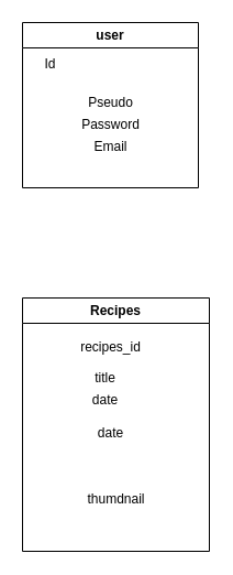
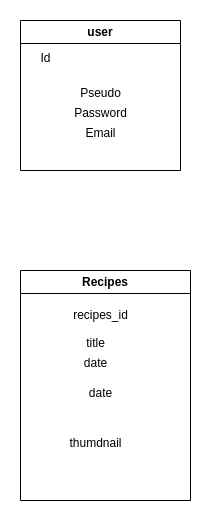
- <mxCell id="10" value="thumdnail" style="text;html=1;align=center;verticalAlign=middle;resizable=0;points=[];autosize=1;strokeColor=none;fillColor=none;" vertex="1" parent="7"><mxGeometry x="45" y="168" width="80" height="30" as="geometry" /></mxCell>
+ <mxCell id="10" value="thumdnail" style="text;html=1;align=center;verticalAlign=middle;resizable=0;points=[];autosize=1;strokeColor=none;fillColor=none;" vertex="1" parent="7"><mxGeometry x="35" y="158" width="80" height="30" as="geometry" /></mxCell>
